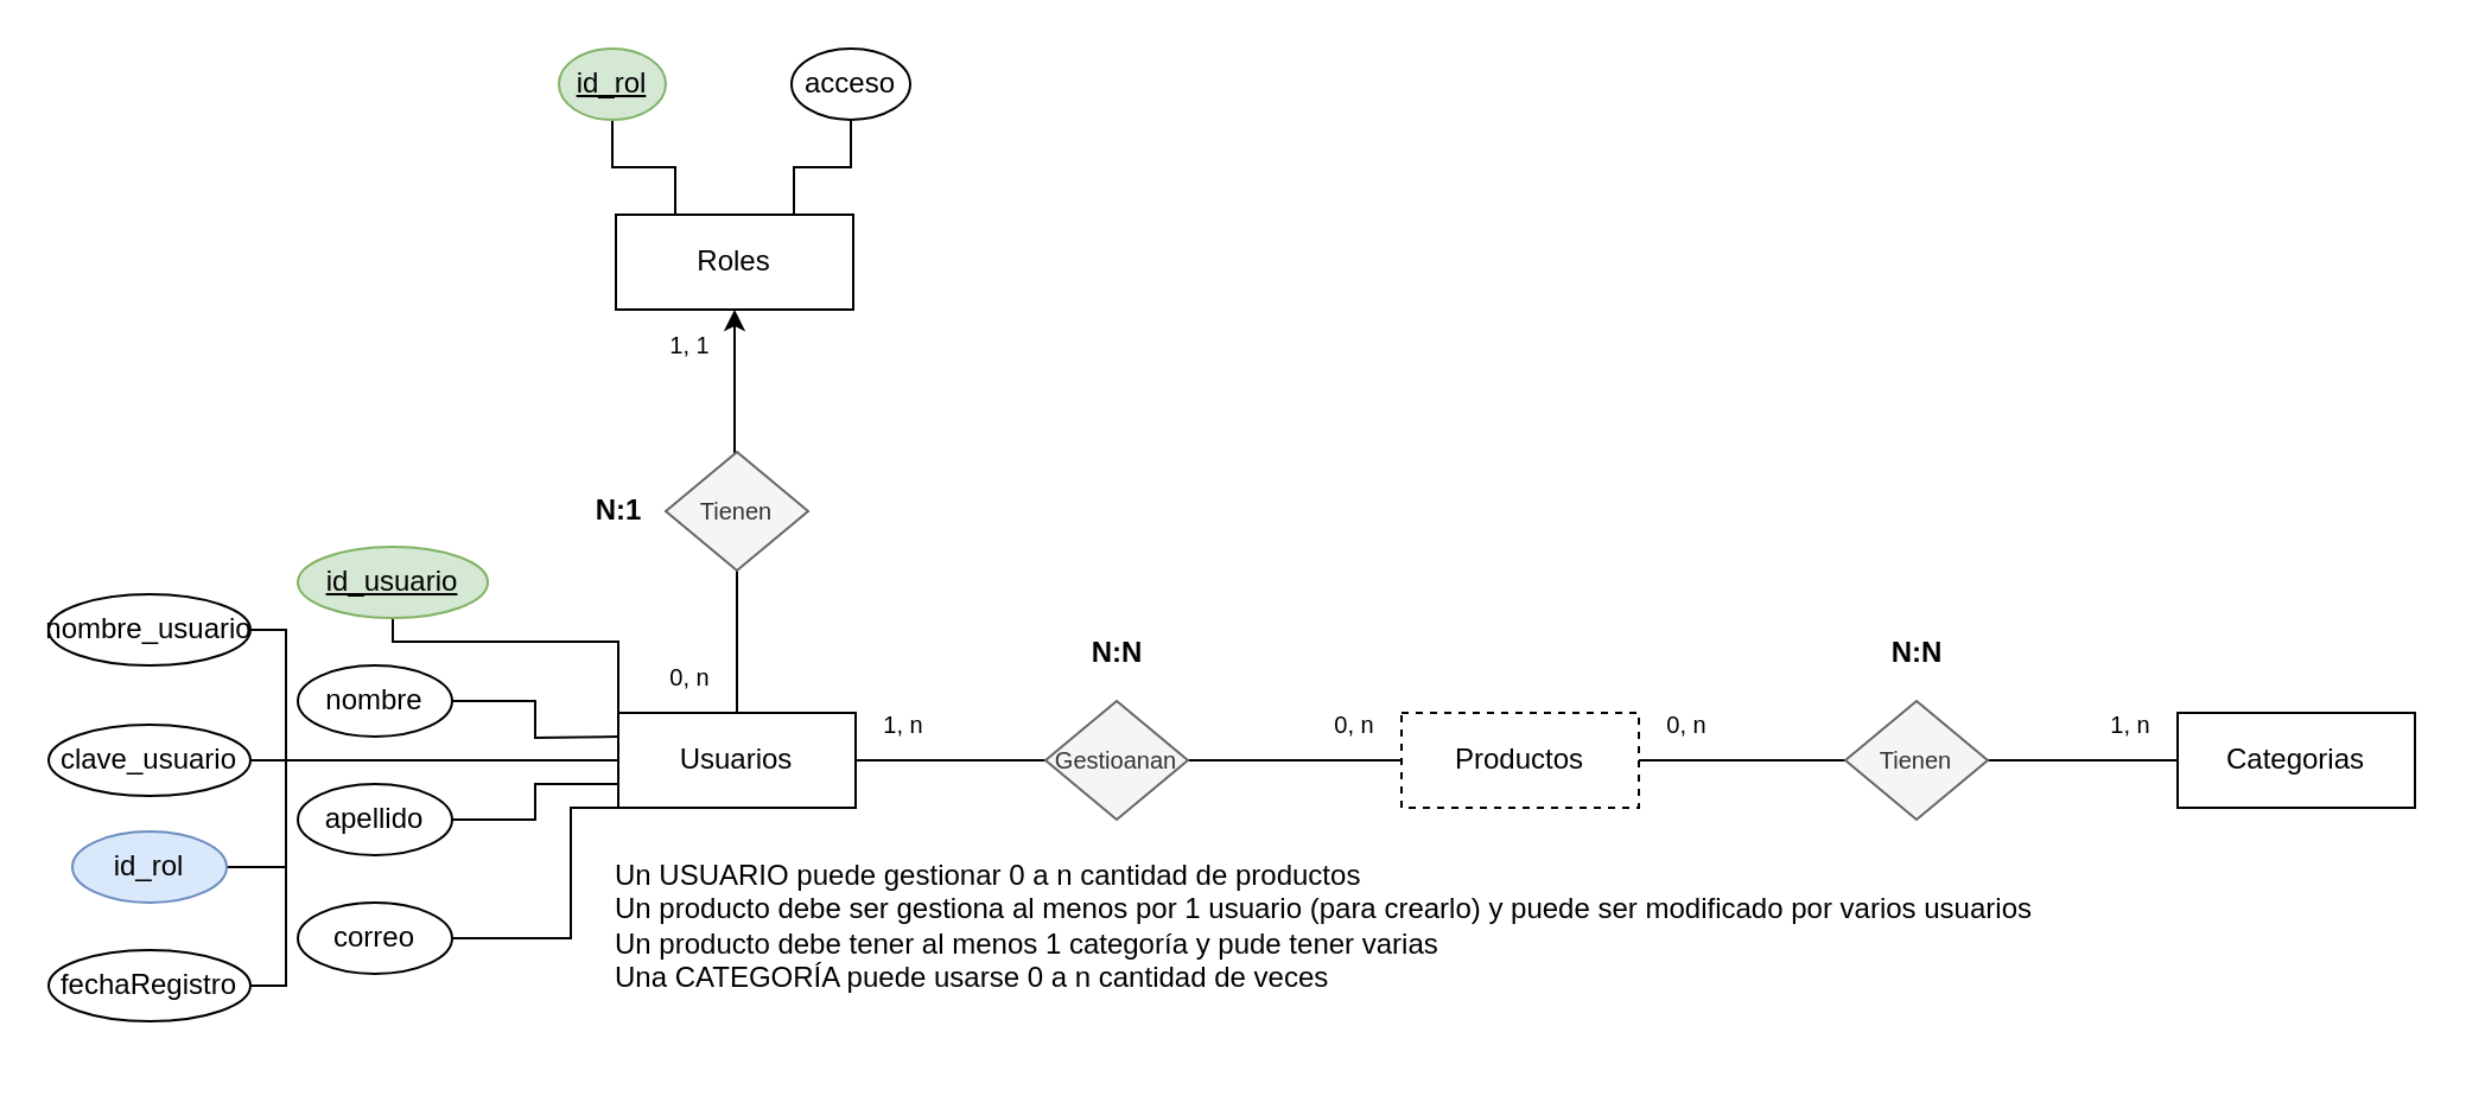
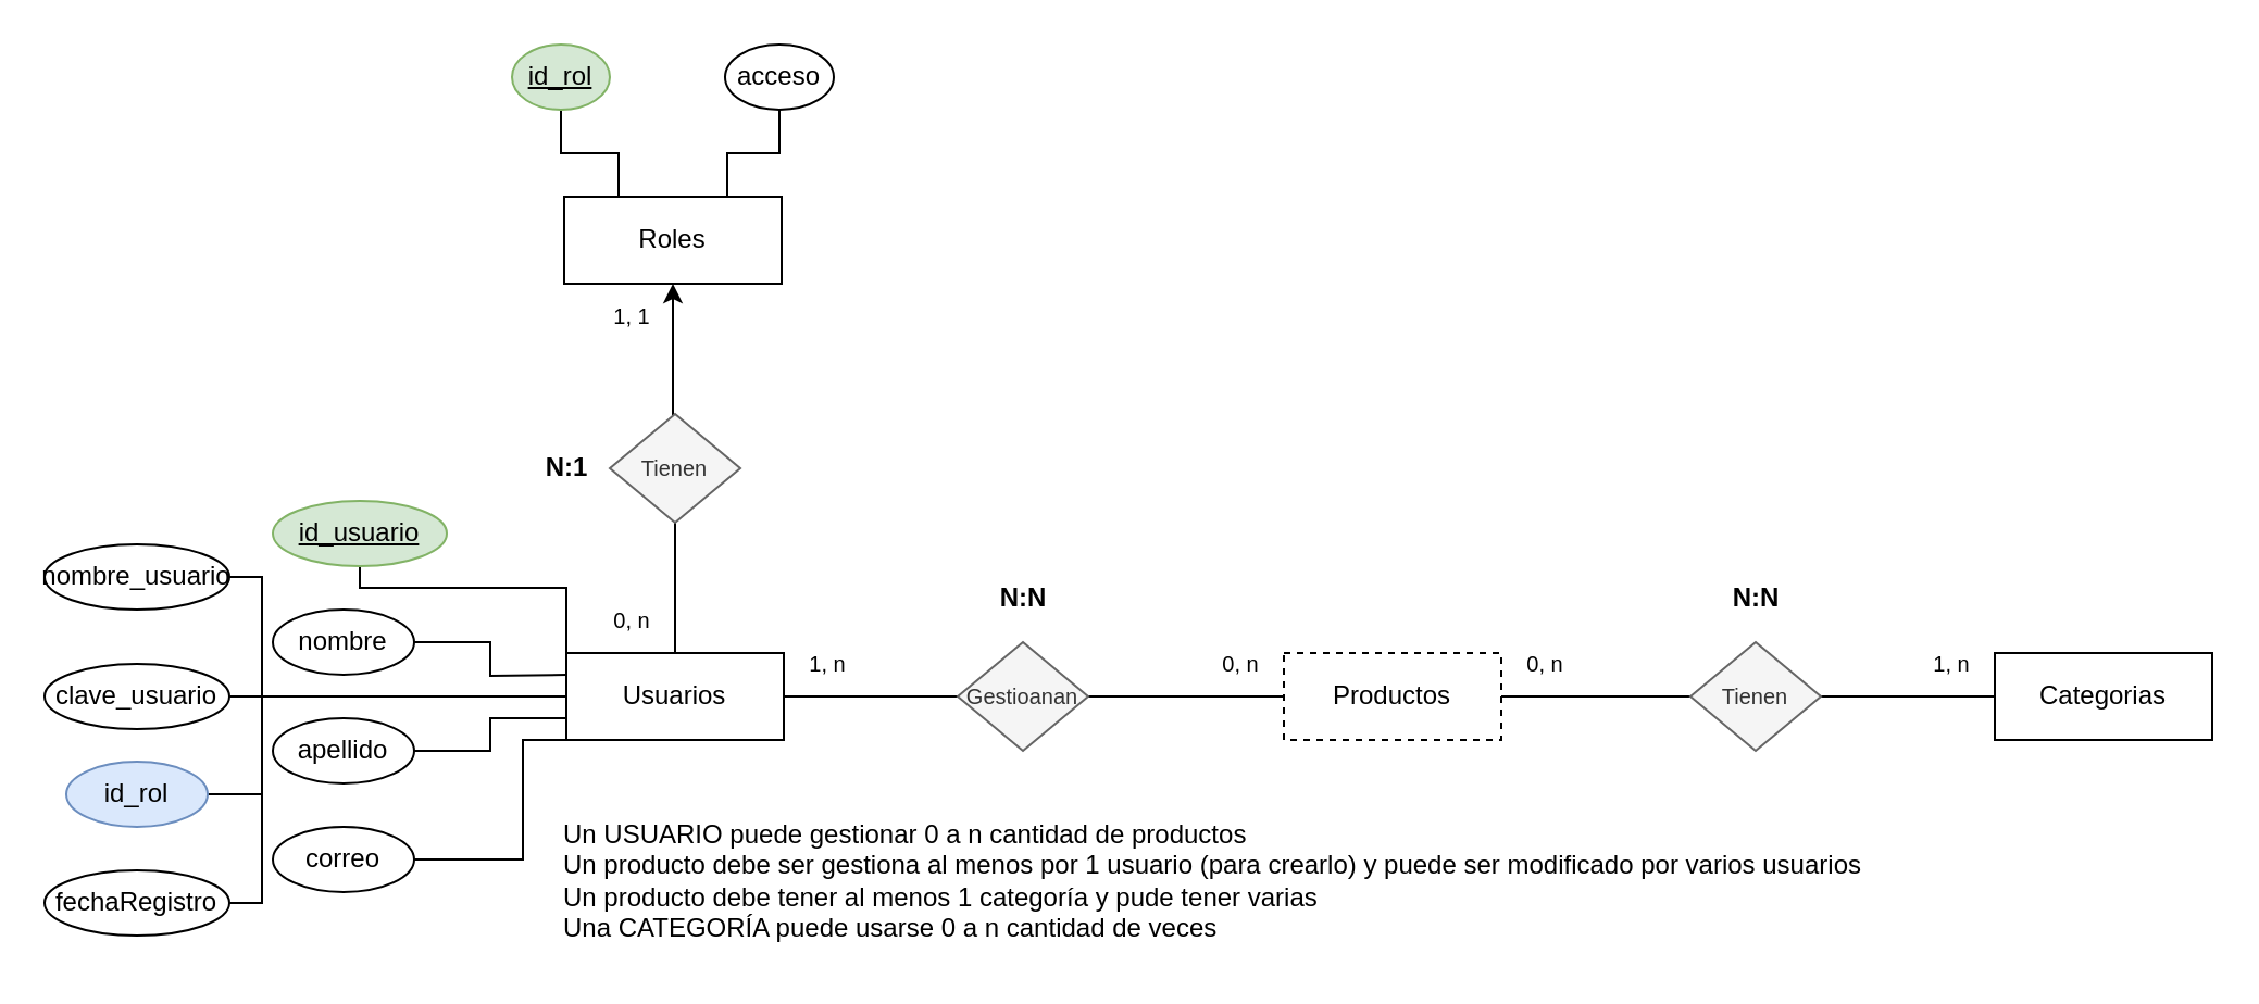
- <mxCell id="18" value="Un USUARIO puede gestionar 0 a n cantidad de productos&lt;div&gt;Un producto debe ser gestiona al menos por 1 usuario (para crearlo) y puede ser modificado por varios usuarios&lt;/div&gt;&lt;div&gt;Un producto debe tener al menos 1 categoría y pude tener varias&lt;/div&gt;&lt;div&gt;Una CATEGORÍA puede usarse 0 a n cantidad de veces&amp;nbsp;&lt;/div&gt;" style="text;html=1;align=left;verticalAlign=middle;resizable=0;points=[];autosize=1;strokeColor=none;fillColor=none;" vertex="1" parent="1"><mxGeometry x="257" y="355" width="620" height="70" as="geometry" /></mxCell>
+ <mxCell id="18" value="Un USUARIO puede gestionar 0 a n cantidad de productos&lt;div&gt;Un producto debe ser gestiona al menos por 1 usuario (para crearlo) y puede ser modificado por varios usuarios&lt;/div&gt;&lt;div&gt;Un producto debe tener al menos 1 categoría y pude tener varias&lt;/div&gt;&lt;div&gt;Una CATEGORÍA puede usarse 0 a n cantidad de veces&amp;nbsp;&lt;/div&gt;" style="text;html=1;align=left;verticalAlign=middle;resizable=0;points=[];autosize=1;strokeColor=none;fillColor=none;" vertex="1" parent="1"><mxGeometry x="257" y="370" width="620" height="70" as="geometry" /></mxCell>
